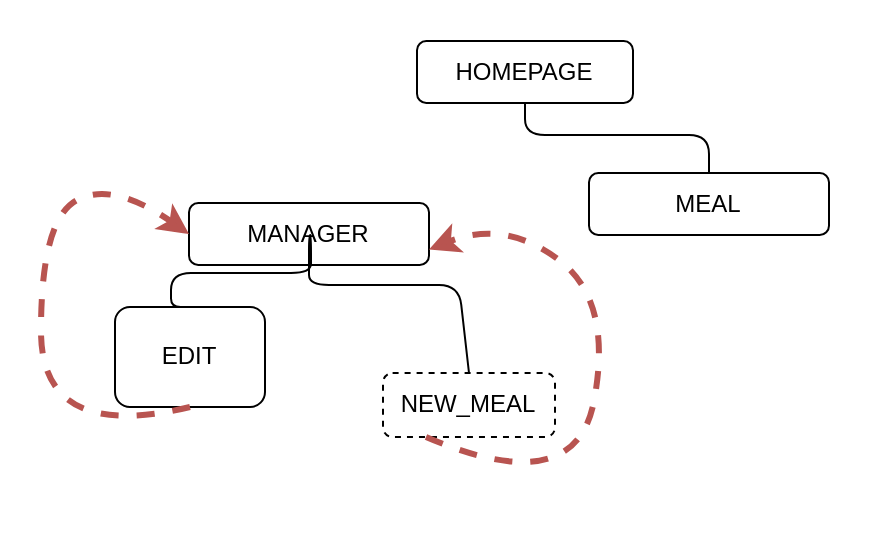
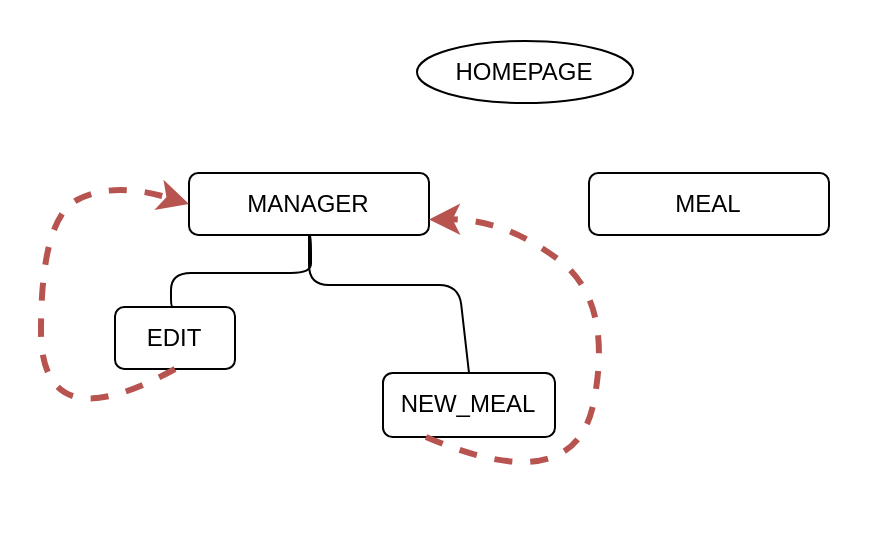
- <mxCell id="2" value="HOMEPAGE" style="rounded=1;whiteSpace=wrap;html=1;" vertex="1" parent="1"><mxGeometry x="208" y="20" width="108" height="31" as="geometry" /></mxCell>
+ <mxCell id="2" value="HOMEPAGE" style="ellipse;whiteSpace=wrap;html=1;" vertex="1" parent="1"><mxGeometry x="208" y="20" width="108" height="31" as="geometry" /></mxCell>
- <mxCell id="5" style="edgeStyle=orthogonalEdgeStyle;rounded=1;orthogonalLoop=1;jettySize=auto;html=1;endArrow=none;endFill=0;entryX=0.5;entryY=0;entryDx=0;entryDy=0;exitX=0.5;exitY=1;exitDx=0;exitDy=0;" edge="1" parent="1" source="2" target="4"><mxGeometry relative="1" as="geometry"><mxPoint x="272" y="61" as="sourcePoint" /><mxPoint x="168" y="98" as="targetPoint" /><Array as="points"><mxPoint x="262" y="67" /><mxPoint x="354" y="67" /></Array></mxGeometry></mxCell>
- <mxCell id="3" value="MANAGER" style="rounded=1;whiteSpace=wrap;html=1;" vertex="1" parent="1"><mxGeometry x="94" y="101" width="120" height="31" as="geometry" /></mxCell>
+ <mxCell id="3" value="MANAGER" style="rounded=1;whiteSpace=wrap;html=1;" vertex="1" parent="1"><mxGeometry x="94" y="86" width="120" height="31" as="geometry" /></mxCell>
- <mxCell id="6" value="EDIT" style="rounded=1;whiteSpace=wrap;html=1;" vertex="1" parent="1"><mxGeometry x="57" y="153" width="75" height="50" as="geometry" /></mxCell>
+ <mxCell id="6" value="EDIT" style="rounded=1;whiteSpace=wrap;html=1;" vertex="1" parent="1"><mxGeometry x="57" y="153" width="60" height="31" as="geometry" /></mxCell>
- <mxCell id="7" value="NEW_MEAL" style="rounded=1;whiteSpace=wrap;html=1;dashed=1;" vertex="1" parent="1"><mxGeometry x="191" y="186" width="86" height="32" as="geometry" /></mxCell>
+ <mxCell id="7" value="NEW_MEAL" style="rounded=1;whiteSpace=wrap;html=1;" vertex="1" parent="1"><mxGeometry x="191" y="186" width="86" height="32" as="geometry" /></mxCell>
